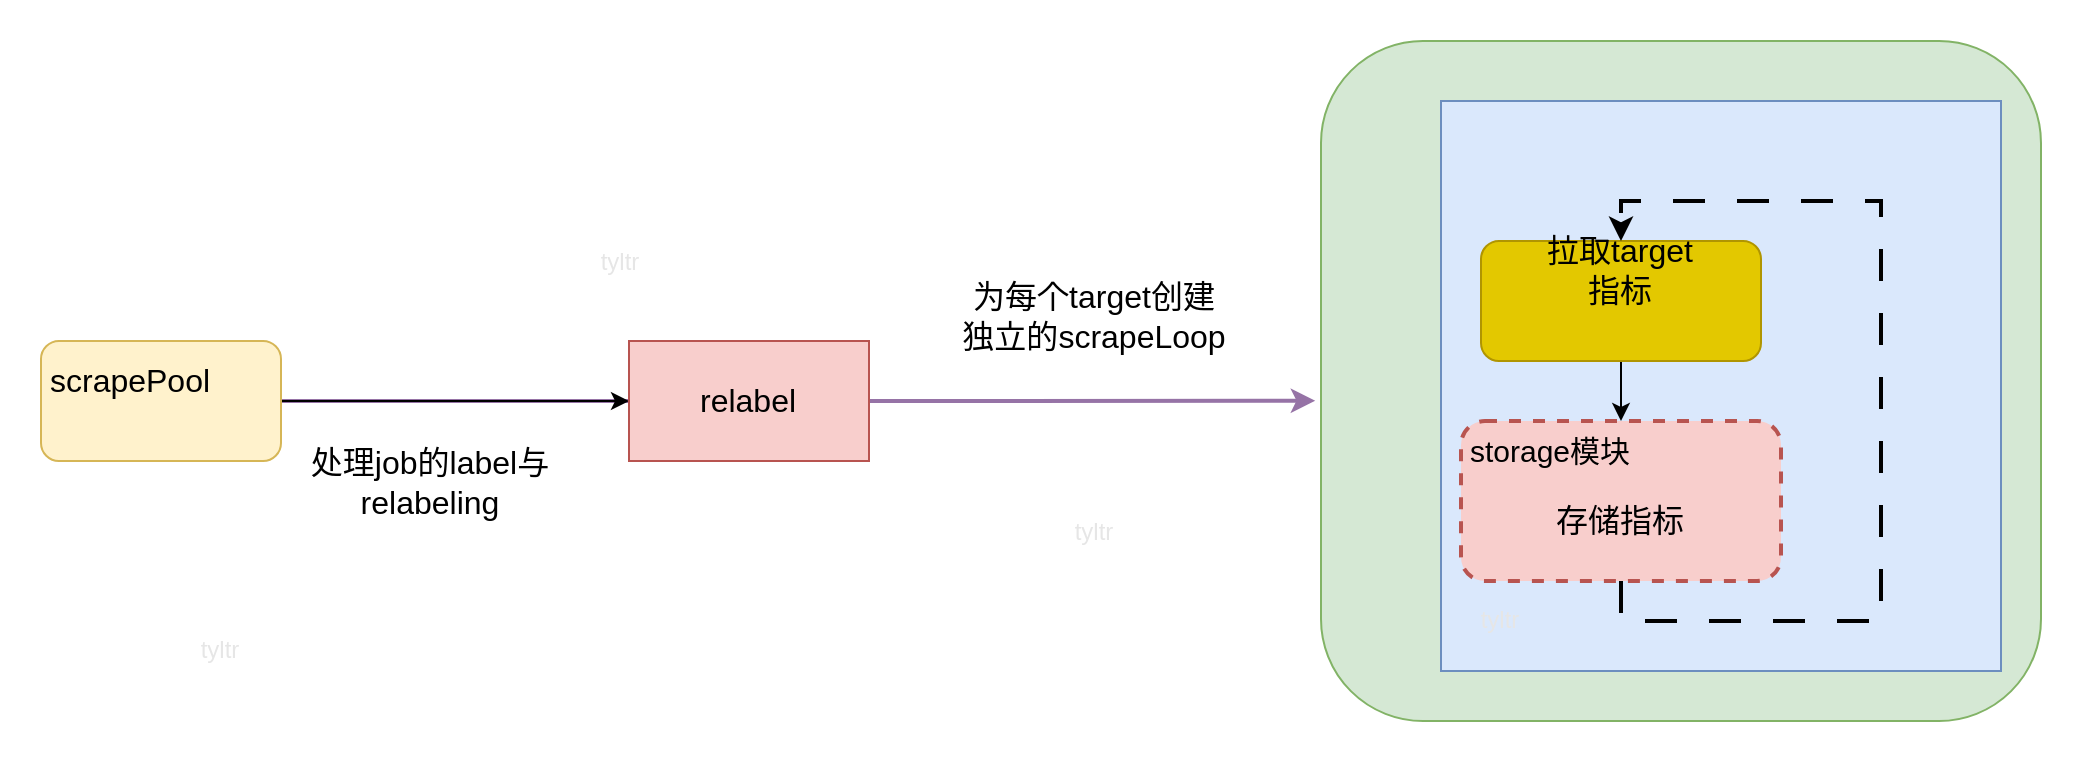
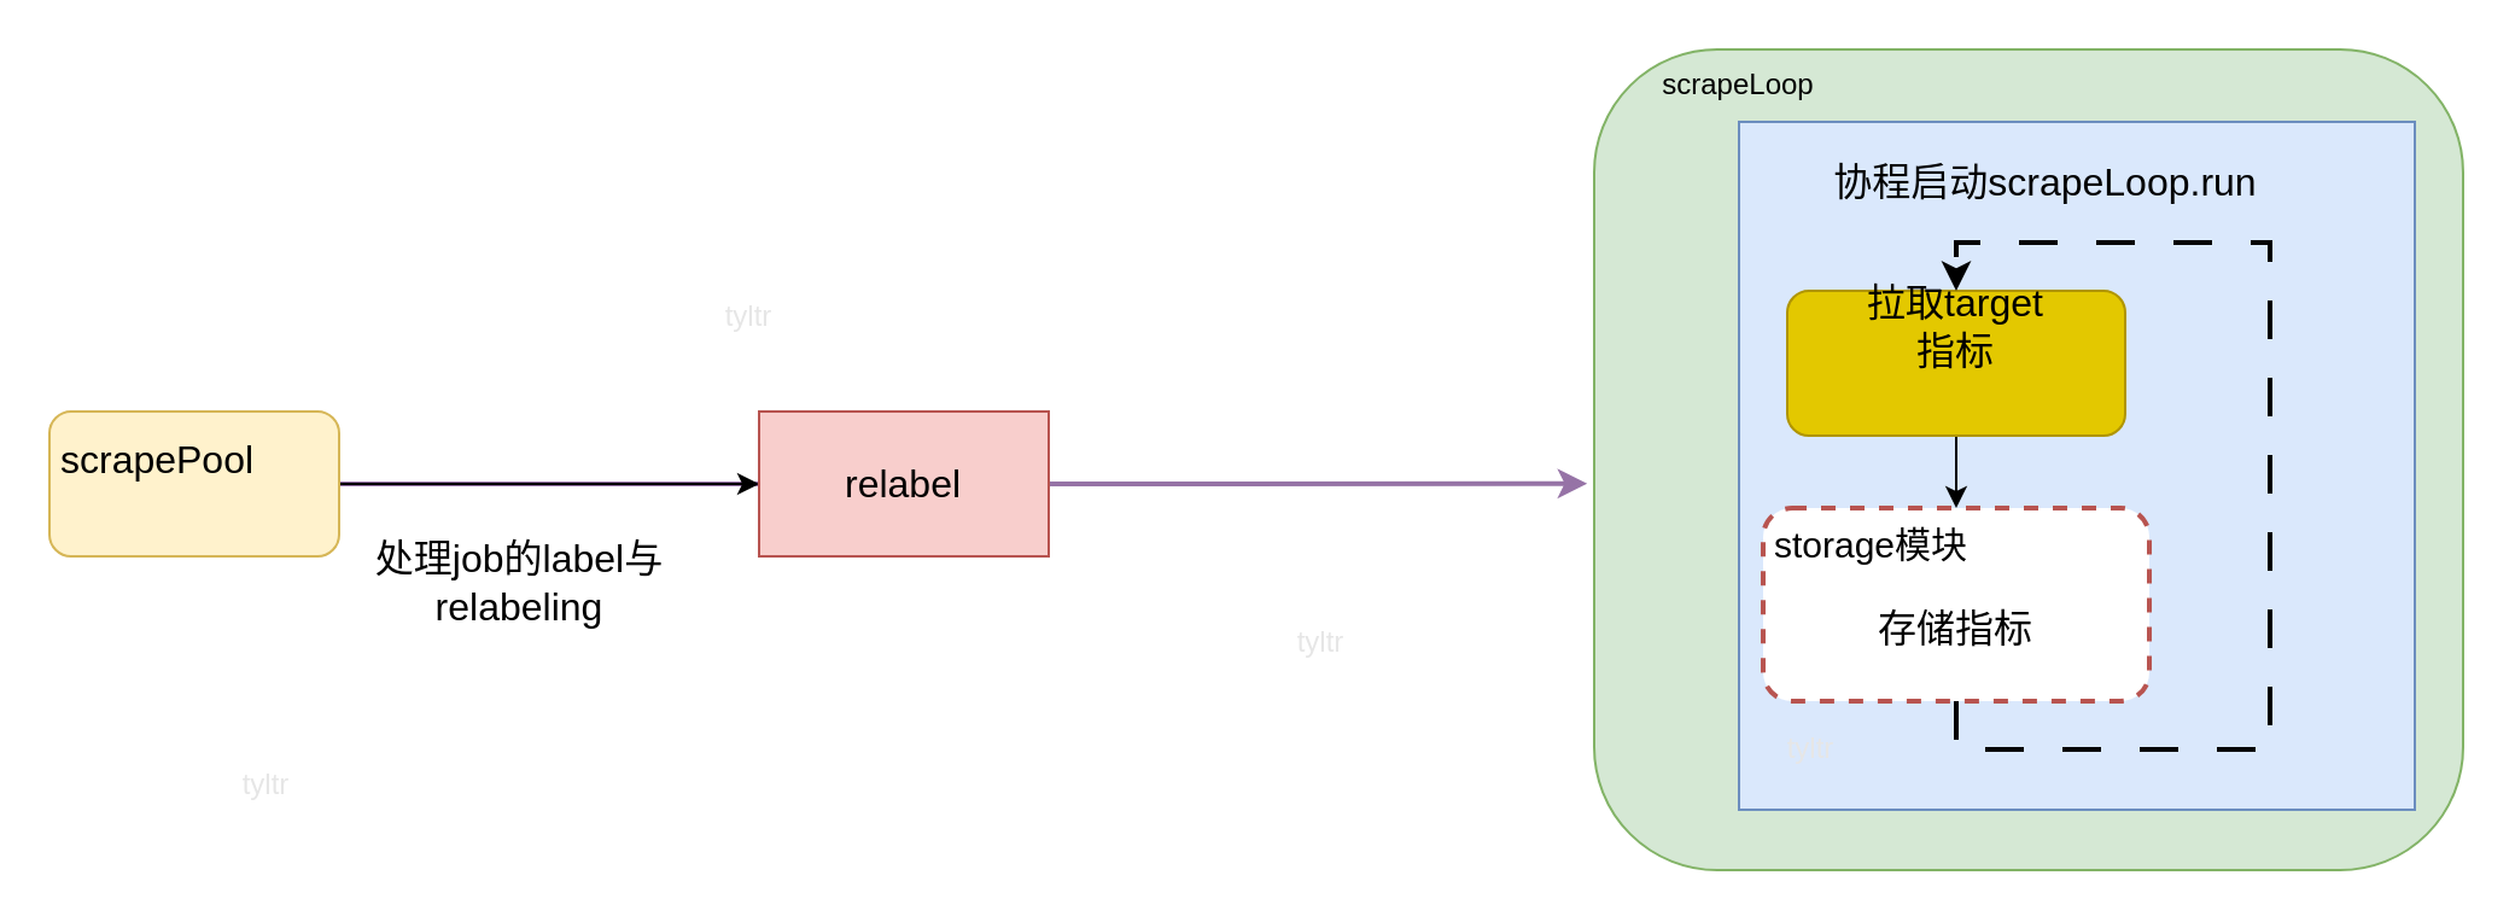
+ <mxCell id="8" value="&lt;article data-content=&quot;[{&amp;quot;type&amp;quot;:&amp;quot;block&amp;quot;,&amp;quot;id&amp;quot;:&amp;quot;wYMw-1721447536406&amp;quot;,&amp;quot;name&amp;quot;:&amp;quot;code&amp;quot;,&amp;quot;data&amp;quot;:{&amp;quot;language&amp;quot;:&amp;quot;&amp;quot;,&amp;quot;theme&amp;quot;:&amp;quot;default&amp;quot;,&amp;quot;version&amp;quot;:1},&amp;quot;nodes&amp;quot;:[{&amp;quot;type&amp;quot;:&amp;quot;block&amp;quot;,&amp;quot;id&amp;quot;:&amp;quot;lbsN-1721454408444&amp;quot;,&amp;quot;name&amp;quot;:&amp;quot;code-line&amp;quot;,&amp;quot;data&amp;quot;:{},&amp;quot;nodes&amp;quot;:[{&amp;quot;type&amp;quot;:&amp;quot;text&amp;quot;,&amp;quot;id&amp;quot;:&amp;quot;d9yT-1721454408442&amp;quot;,&amp;quot;leaves&amp;quot;:[{&amp;quot;text&amp;quot;:&amp;quot;scrapeLoop&amp;quot;,&amp;quot;marks&amp;quot;:[]}]}]}],&amp;quot;state&amp;quot;:{}}]&quot;&gt;&lt;div data-language=&quot;&quot; style=&quot;white-space-collapse: preserve;&quot; data-theme=&quot;default&quot;&gt;scrapeLoop&lt;/div&gt;&lt;/article&gt;" style="text;html=1;align=center;verticalAlign=middle;whiteSpace=wrap;rounded=0;" parent="1" vertex="1"><mxGeometry x="690" y="20" width="60" height="30" as="geometry" /></mxCell>
+ <mxCell id="16" value="&lt;span style=&quot;white-space-collapse: preserve;&quot;&gt;&lt;font style=&quot;font-size: 16px;&quot;&gt; 协程启动scrapeLoop.run&lt;/font&gt;&lt;/span&gt;" style="text;html=1;align=center;verticalAlign=middle;whiteSpace=wrap;rounded=0;" parent="1" vertex="1"><mxGeometry x="720" y="60" width="250" height="30" as="geometry" /></mxCell>
- <mxCell id="9" value="&lt;font style=&quot;font-size: 16px;&quot;&gt;为每个target创建独立的&lt;span style=&quot;white-space-collapse: preserve;&quot;&gt;scrapeLoop&lt;/span&gt;&lt;/font&gt;" style="text;html=1;align=center;verticalAlign=middle;whiteSpace=wrap;rounded=0;" parent="1" vertex="1"><mxGeometry x="479" y="120" width="136" height="75" as="geometry" /></mxCell>
- <mxCell id="14" value="&lt;div style=&quot;font-size: 16px;&quot;&gt;&lt;font style=&quot;font-size: 16px;&quot;&gt;&lt;br&gt;&lt;/font&gt;&lt;/div&gt;&lt;div style=&quot;font-size: 16px;&quot;&gt;&lt;font style=&quot;font-size: 16px;&quot;&gt;存储指标&lt;/font&gt;&lt;/div&gt;" style="rounded=1;whiteSpace=wrap;html=1;fillColor=#f8cecc;strokeColor=#b85450;dashed=1;strokeWidth=2;" parent="1" vertex="1"><mxGeometry x="730" y="210" width="160" height="80" as="geometry" /></mxCell>
+ <mxCell id="14" value="&lt;div style=&quot;font-size: 16px;&quot;&gt;&lt;font style=&quot;font-size: 16px;&quot;&gt;&lt;br&gt;&lt;/font&gt;&lt;/div&gt;&lt;div style=&quot;font-size: 16px;&quot;&gt;&lt;font style=&quot;font-size: 16px;&quot;&gt;存储指标&lt;/font&gt;&lt;/div&gt;" style="rounded=1;whiteSpace=wrap;html=1;fillColor=#ffffff;strokeColor=#b85450;dashed=1;strokeWidth=2;" parent="1" vertex="1"><mxGeometry x="730" y="210" width="160" height="80" as="geometry" /></mxCell>
